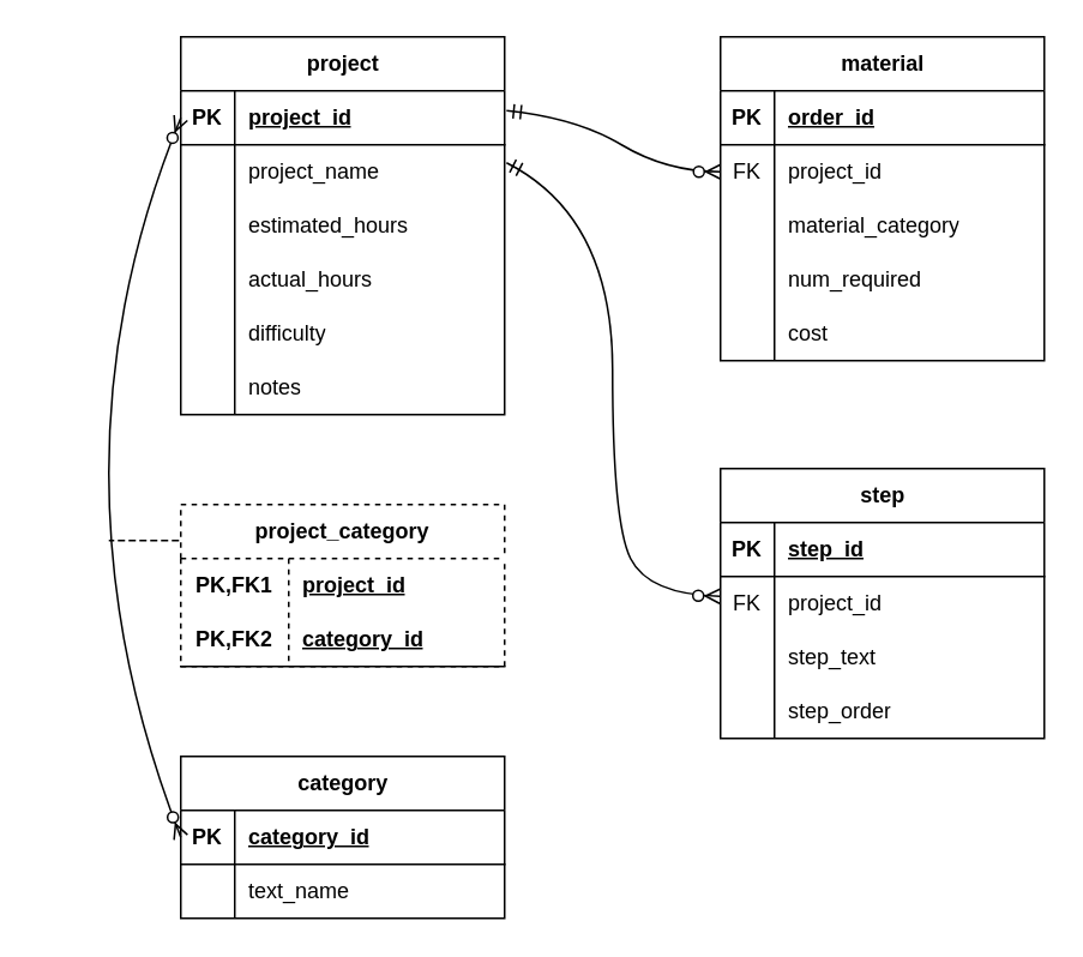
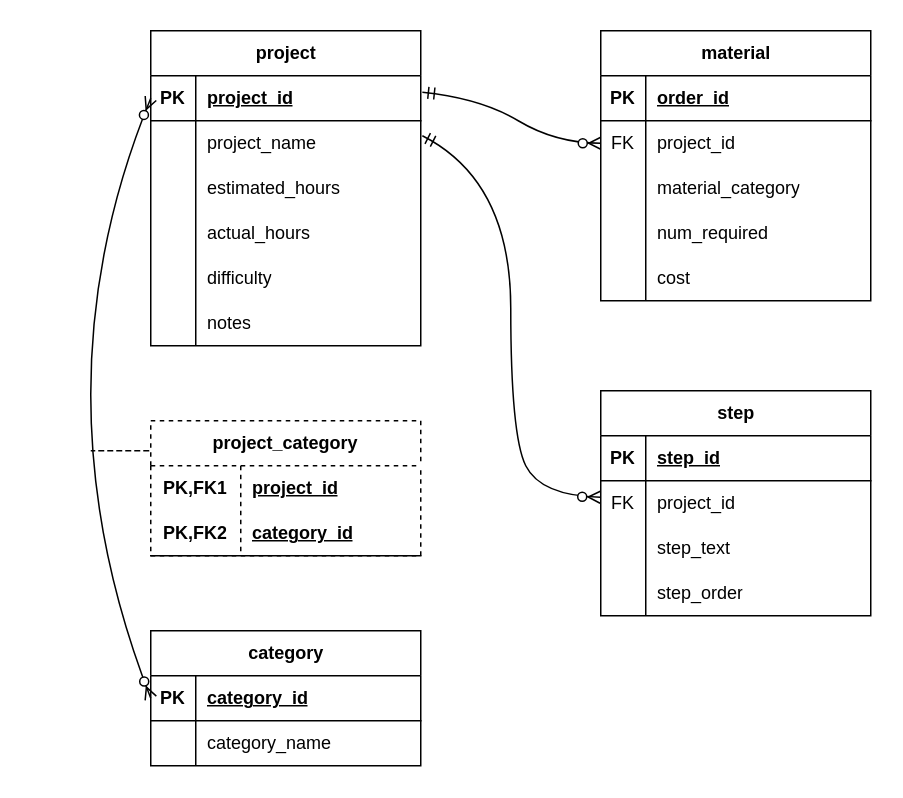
- <mxCell id="34" value="text_name" style="shape=partialRectangle;connectable=0;fillColor=none;top=0;left=0;bottom=0;right=0;align=left;spacingLeft=6;overflow=hidden;whiteSpace=wrap;html=1;" parent="32" vertex="1"><mxGeometry x="30" width="150" height="30" as="geometry"><mxRectangle width="150" height="30" as="alternateBounds" /></mxGeometry></mxCell>
+ <mxCell id="34" value="category_name" style="shape=partialRectangle;connectable=0;fillColor=none;top=0;left=0;bottom=0;right=0;align=left;spacingLeft=6;overflow=hidden;whiteSpace=wrap;html=1;" parent="32" vertex="1"><mxGeometry x="30" width="150" height="30" as="geometry"><mxRectangle width="150" height="30" as="alternateBounds" /></mxGeometry></mxCell>
